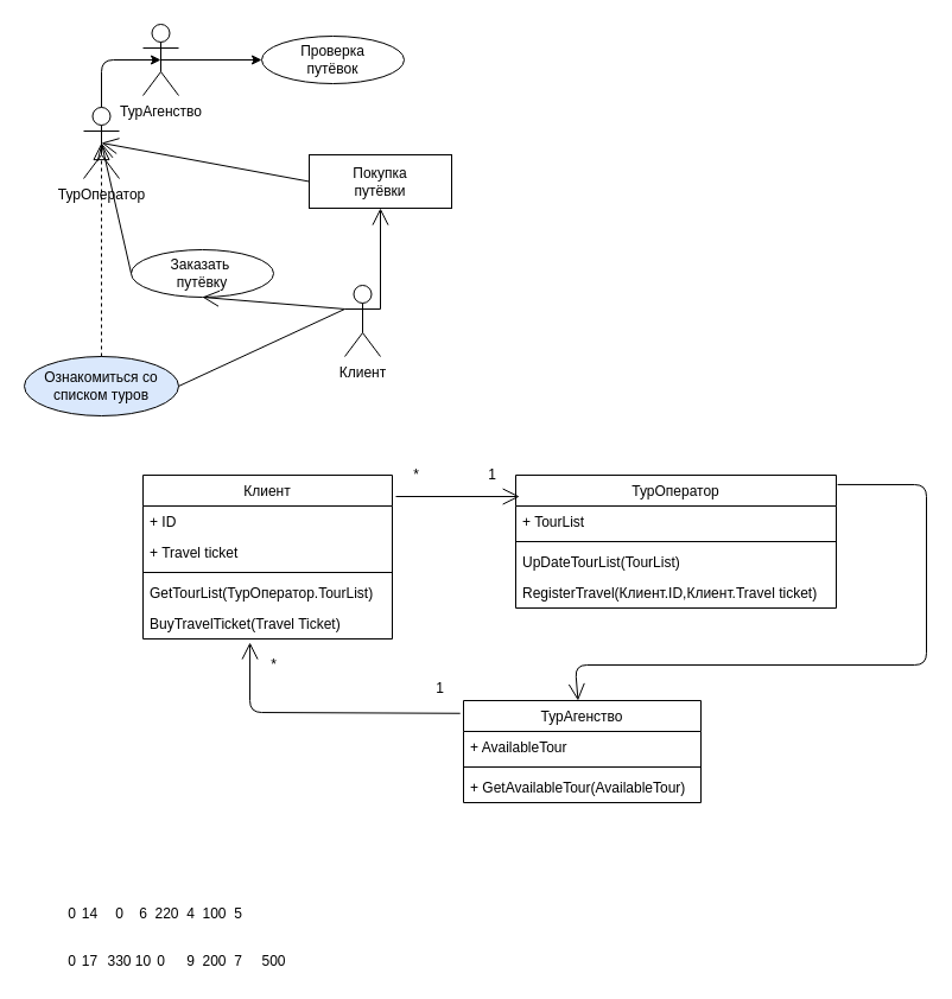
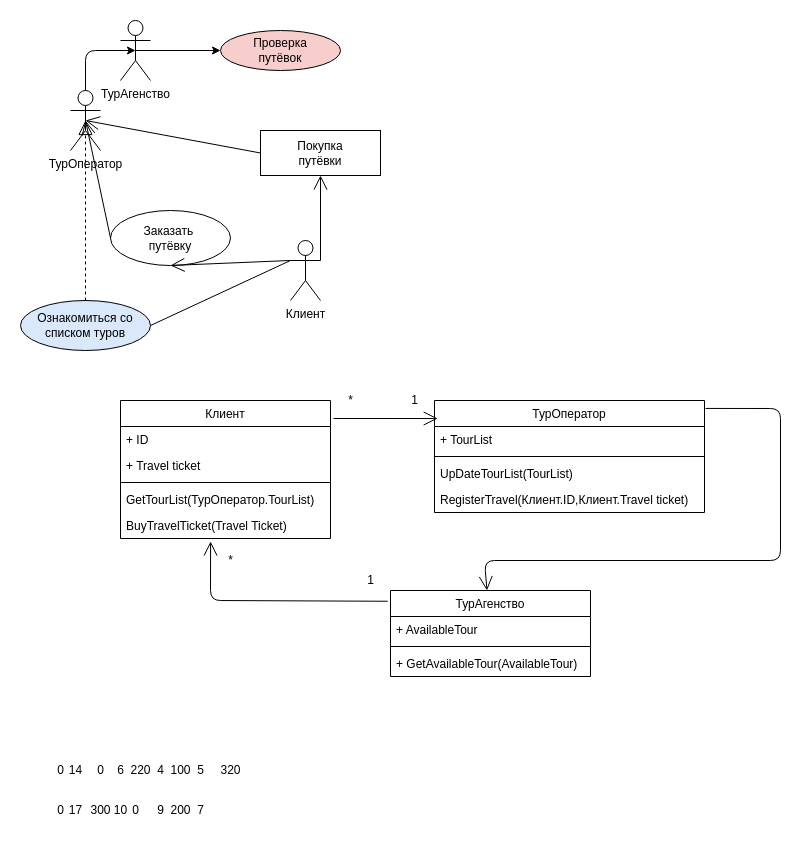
- <mxCell id="8" value="Проверка&lt;br&gt;путёвок" style="ellipse;whiteSpace=wrap;html=1;" vertex="1" parent="1"><mxGeometry x="220" y="30" width="120" height="40" as="geometry" /></mxCell>
+ <mxCell id="8" value="Проверка&lt;br&gt;путёвок" style="ellipse;whiteSpace=wrap;html=1;fillColor=#f8cecc;" vertex="1" parent="1"><mxGeometry x="220" y="30" width="120" height="40" as="geometry" /></mxCell>
- <mxCell id="3" value="Заказать&amp;nbsp;&lt;br&gt;путёвку" style="ellipse;whiteSpace=wrap;html=1;" vertex="1" parent="1"><mxGeometry x="110" y="210" width="120" height="40" as="geometry" /></mxCell>
+ <mxCell id="3" value="Заказать&amp;nbsp;&lt;br&gt;путёвку" style="ellipse;whiteSpace=wrap;html=1;" vertex="1" parent="1"><mxGeometry x="110" y="210" width="120" height="55" as="geometry" /></mxCell>
+ <mxCell id="47" value="320" style="text;html=1;align=center;verticalAlign=middle;resizable=0;points=[];autosize=1;" vertex="1" parent="1"><mxGeometry x="210" y="760" width="40" height="20" as="geometry" /></mxCell>
- <mxCell id="50" value="330" style="text;html=1;align=center;verticalAlign=middle;resizable=0;points=[];autosize=1;" vertex="1" parent="1"><mxGeometry x="80" y="800" width="40" height="20" as="geometry" /></mxCell>
+ <mxCell id="50" value="300" style="text;html=1;align=center;verticalAlign=middle;resizable=0;points=[];autosize=1;" vertex="1" parent="1"><mxGeometry x="80" y="800" width="40" height="20" as="geometry" /></mxCell>
- <mxCell id="56" value="500" style="text;html=1;align=center;verticalAlign=middle;resizable=0;points=[];autosize=1;" vertex="1" parent="1"><mxGeometry x="210" y="800" width="40" height="20" as="geometry" /></mxCell>
